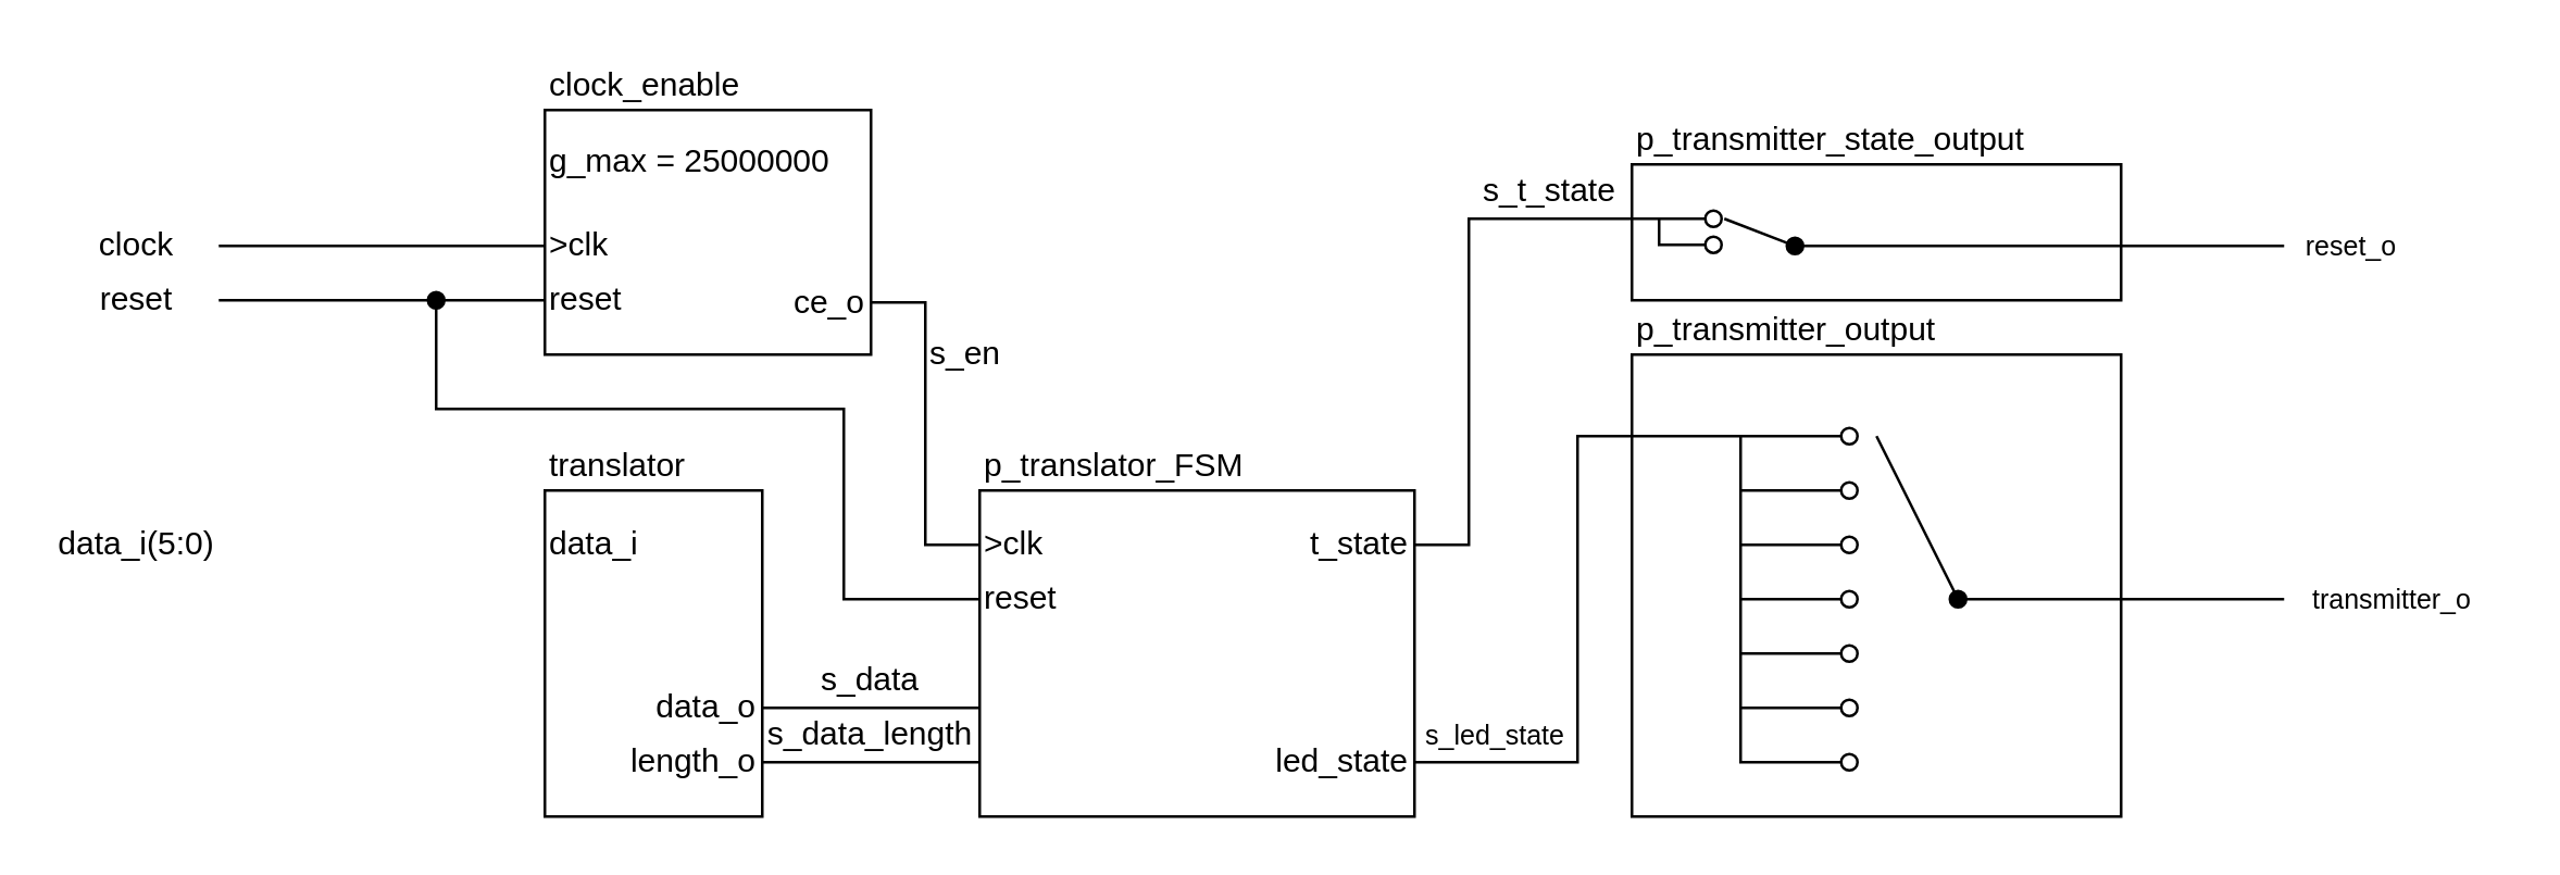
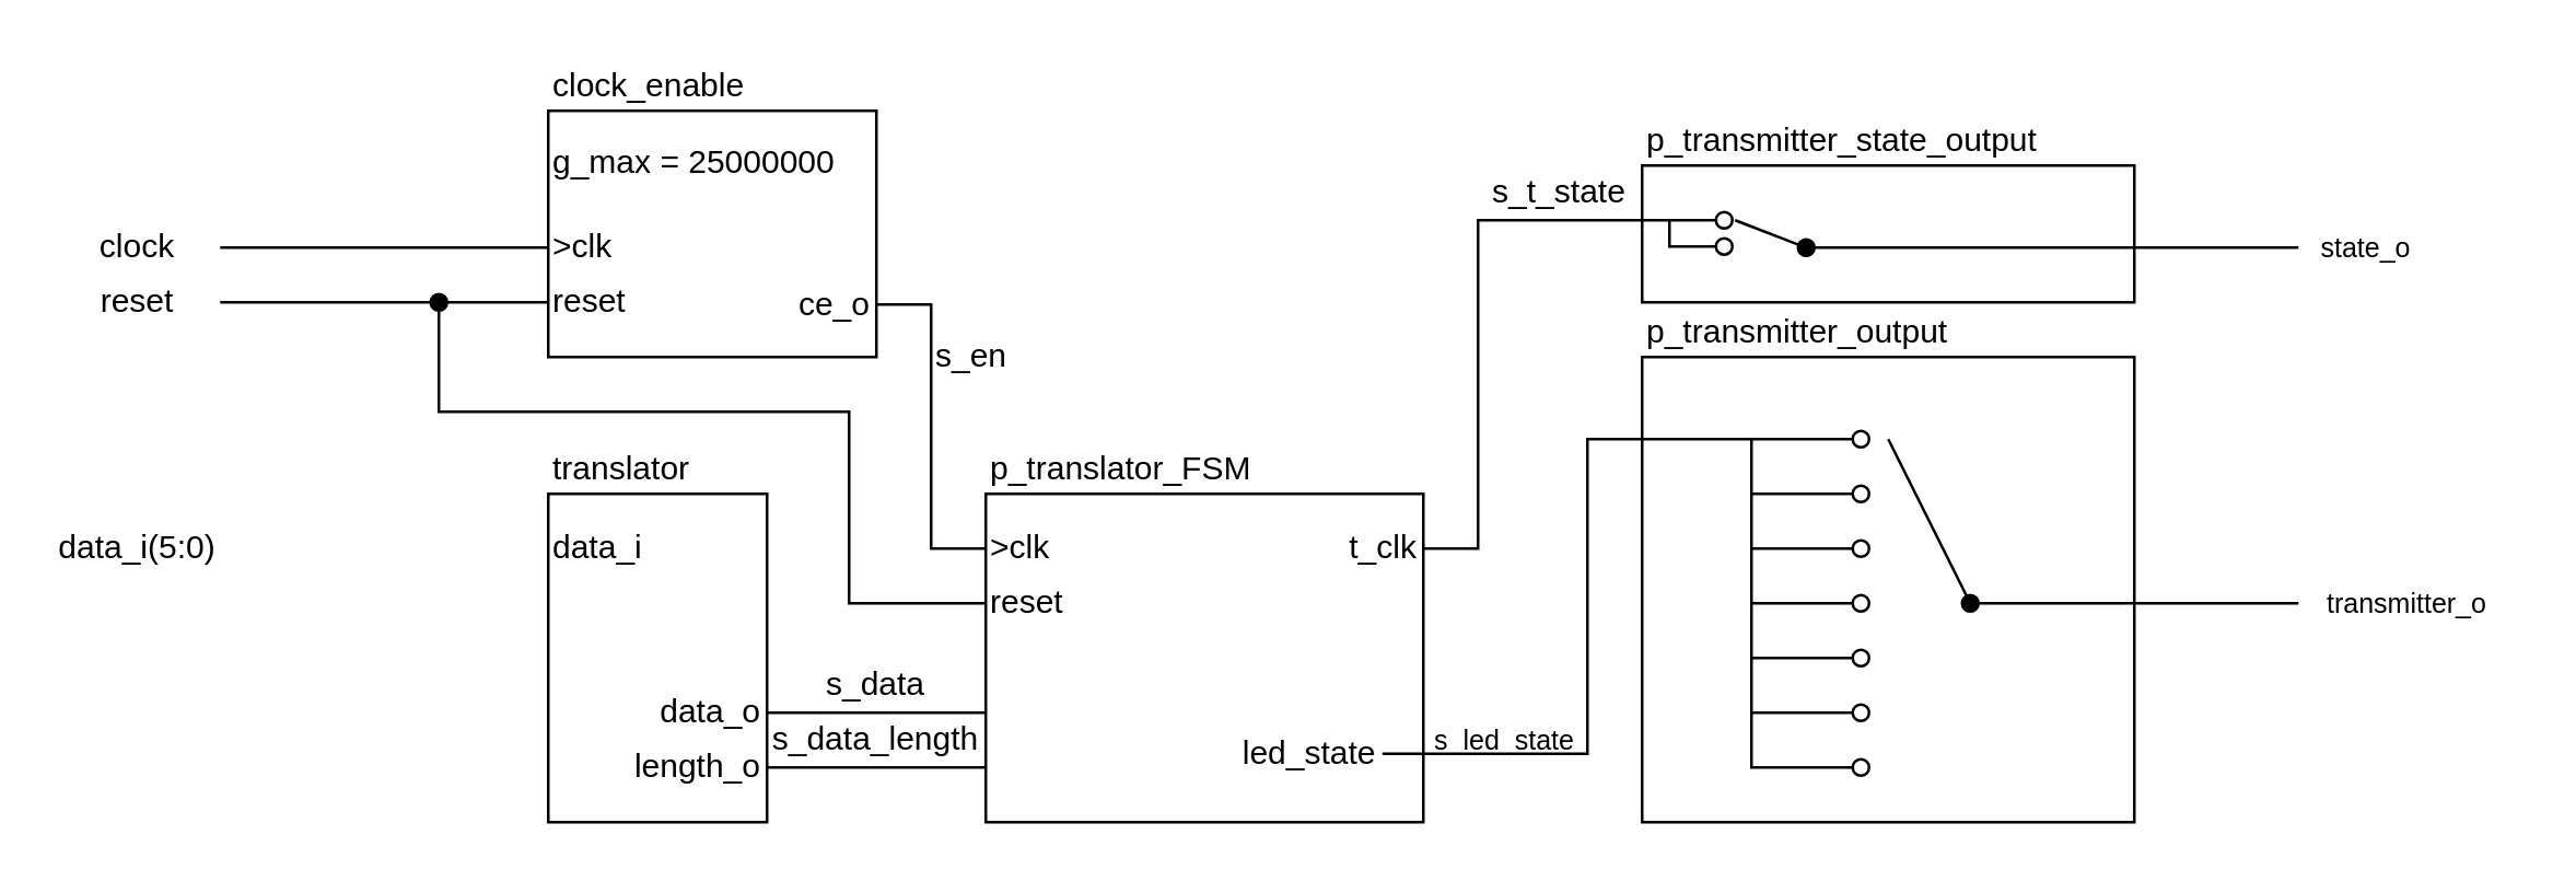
- <mxCell id="55" value="reset_o" style="text;html=1;strokeColor=none;fillColor=none;align=center;verticalAlign=middle;whiteSpace=wrap;rounded=0;fontSize=10;" parent="1" vertex="1"><mxGeometry x="840" y="70" width="50" height="40" as="geometry" /></mxCell>
+ <mxCell id="55" value="state_o" style="text;html=1;strokeColor=none;fillColor=none;align=center;verticalAlign=middle;whiteSpace=wrap;rounded=0;fontSize=10;" parent="1" vertex="1"><mxGeometry x="840" y="70" width="50" height="40" as="geometry" /></mxCell>
- <mxCell id="15" value="t_state" style="text;html=1;strokeColor=none;fillColor=none;align=right;verticalAlign=middle;whiteSpace=wrap;rounded=0;" parent="11" vertex="1"><mxGeometry x="80" y="30" width="80" height="20" as="geometry" /></mxCell>
+ <mxCell id="15" value="t_clk" style="text;html=1;strokeColor=none;fillColor=none;align=right;verticalAlign=middle;whiteSpace=wrap;rounded=0;" parent="11" vertex="1"><mxGeometry x="80" y="30" width="80" height="20" as="geometry" /></mxCell>
- <mxCell id="17" value="led_state" style="text;html=1;strokeColor=none;fillColor=none;align=right;verticalAlign=middle;whiteSpace=wrap;rounded=0;" parent="11" vertex="1"><mxGeometry x="80" y="110" width="80" height="20" as="geometry" /></mxCell>
+ <mxCell id="17" value="led_state" style="text;html=1;strokeColor=none;fillColor=none;align=right;verticalAlign=middle;whiteSpace=wrap;rounded=0;" parent="11" vertex="1"><mxGeometry x="65" y="105" width="80" height="20" as="geometry" /></mxCell>
